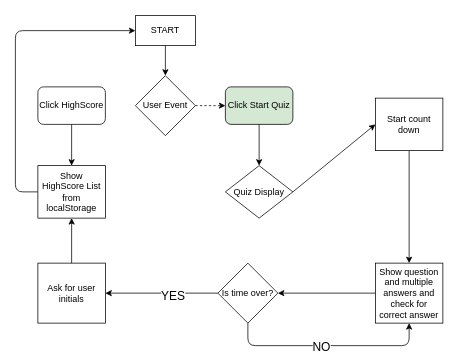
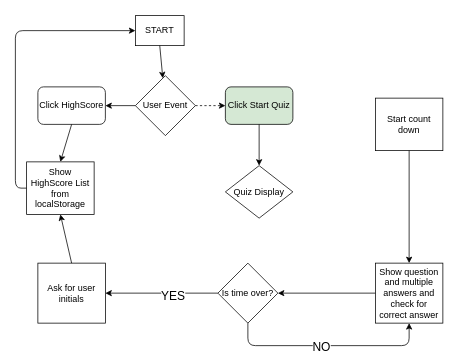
- <mxCell id="2" value="START" style="rounded=0;whiteSpace=wrap;html=1;" vertex="1" parent="1"><mxGeometry x="180" y="20" width="80" height="40" as="geometry" /></mxCell>
+ <mxCell id="2" value="START" style="rounded=0;whiteSpace=wrap;html=1;" vertex="1" parent="1"><mxGeometry x="180" y="20" width="65" height="40" as="geometry" /></mxCell>
+ <mxCell id="14" value="" style="endArrow=classic;html=1;exitX=0;exitY=0.5;exitDx=0;exitDy=0;entryX=1;entryY=0.5;entryDx=0;entryDy=0;" edge="1" parent="1" source="3" target="4"><mxGeometry width="50" height="50" relative="1" as="geometry"><mxPoint x="380" y="320" as="sourcePoint" /><mxPoint x="430" y="270" as="targetPoint" /></mxGeometry></mxCell>
- <mxCell id="17" value="" style="endArrow=classic;html=1;exitX=1;exitY=0.5;exitDx=0;exitDy=0;entryX=0;entryY=0.5;entryDx=0;entryDy=0;" edge="1" parent="1" source="7" target="9"><mxGeometry width="50" height="50" relative="1" as="geometry"><mxPoint x="380" y="320" as="sourcePoint" /><mxPoint x="480" y="270" as="targetPoint" /></mxGeometry></mxCell>
- <mxCell id="6" value="Show HighScore List from localStorage" style="rounded=0;whiteSpace=wrap;html=1;" vertex="1" parent="1"><mxGeometry x="50" y="220" width="90" height="70" as="geometry" /></mxCell>
+ <mxCell id="6" value="Show HighScore List from localStorage" style="rounded=0;whiteSpace=wrap;html=1;" vertex="1" parent="1"><mxGeometry x="35" y="215" width="90" height="70" as="geometry" /></mxCell>
